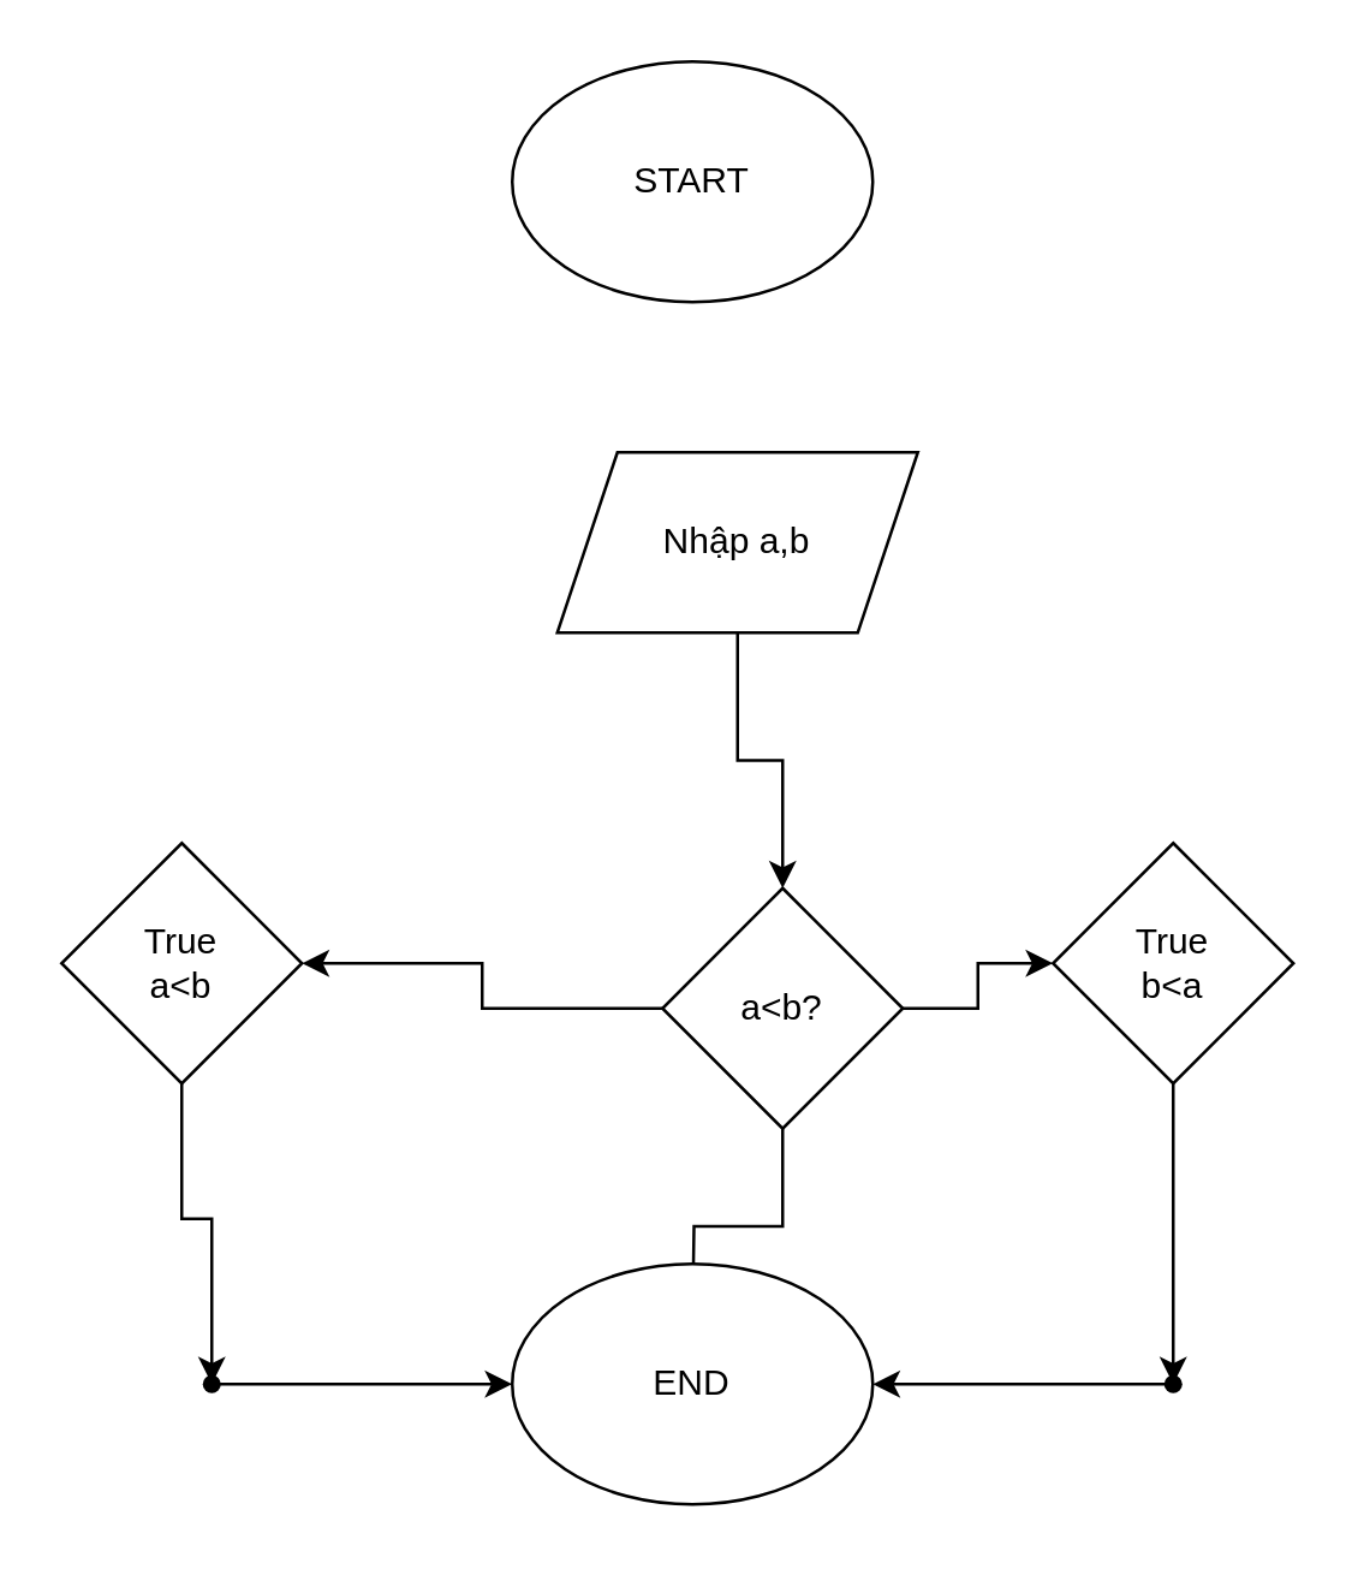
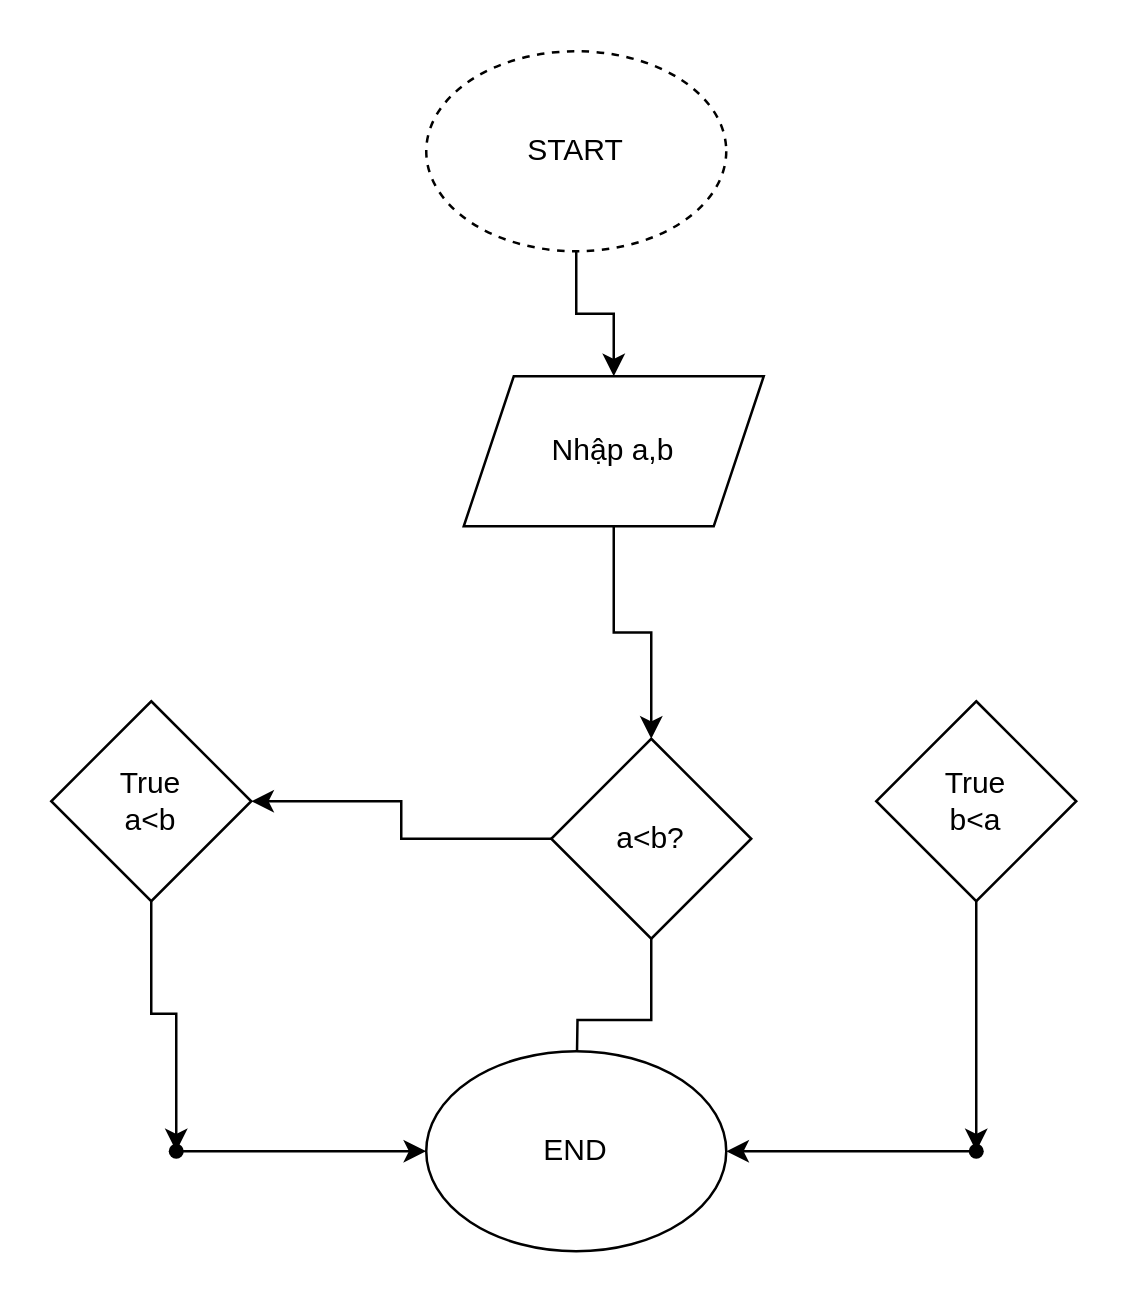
- <mxCell id="3" value="START" style="ellipse;whiteSpace=wrap;html=1;" vertex="1" parent="1"><mxGeometry x="170" y="20" width="120" height="80" as="geometry" /></mxCell>
+ <mxCell id="3" value="START" style="ellipse;whiteSpace=wrap;html=1;dashed=1;" vertex="1" parent="1"><mxGeometry x="170" y="20" width="120" height="80" as="geometry" /></mxCell>
+ <mxCell id="2" value="" style="edgeStyle=orthogonalEdgeStyle;rounded=0;orthogonalLoop=1;jettySize=auto;html=1;" edge="1" parent="1" source="3" target="5"><mxGeometry relative="1" as="geometry" /></mxCell>
- <mxCell id="7" value="" style="edgeStyle=orthogonalEdgeStyle;rounded=0;orthogonalLoop=1;jettySize=auto;html=1;" edge="1" parent="1" source="9" target="13"><mxGeometry relative="1" as="geometry" /></mxCell>
